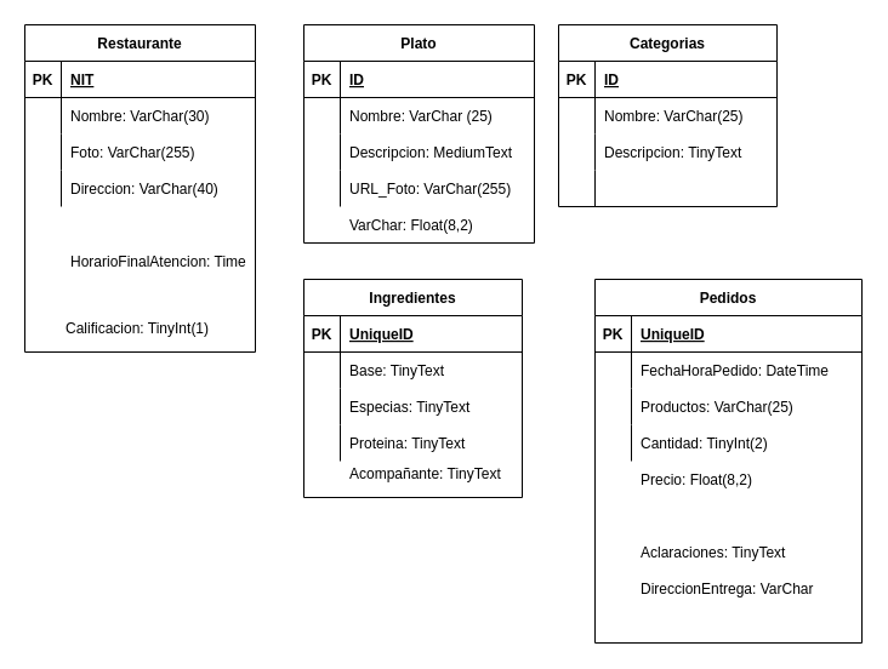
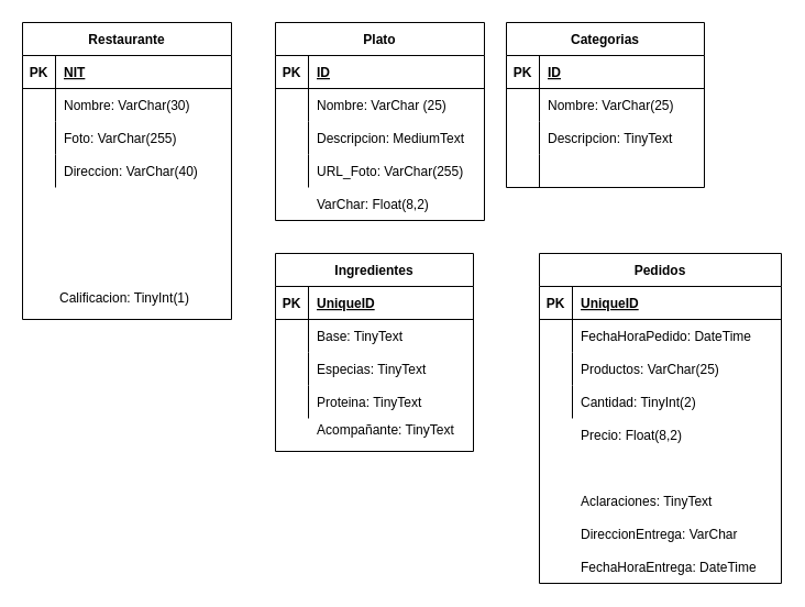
- <mxCell id="16" value="HorarioFinalAtencion: Time" style="shape=partialRectangle;connectable=0;fillColor=none;top=0;left=0;bottom=0;right=0;align=left;spacingLeft=6;overflow=hidden;" vertex="1" parent="1"><mxGeometry x="50" y="200" width="160" height="30" as="geometry"><mxRectangle width="150" height="30" as="alternateBounds" /></mxGeometry></mxCell>
+ <mxCell id="74" value="FechaHoraEntrega: DateTime" style="shape=partialRectangle;connectable=0;fillColor=none;top=0;left=0;bottom=0;right=0;align=left;spacingLeft=6;overflow=hidden;" vertex="1" parent="1"><mxGeometry x="520" y="500" width="170" height="30" as="geometry"><mxRectangle width="150" height="30" as="alternateBounds" /></mxGeometry></mxCell>
